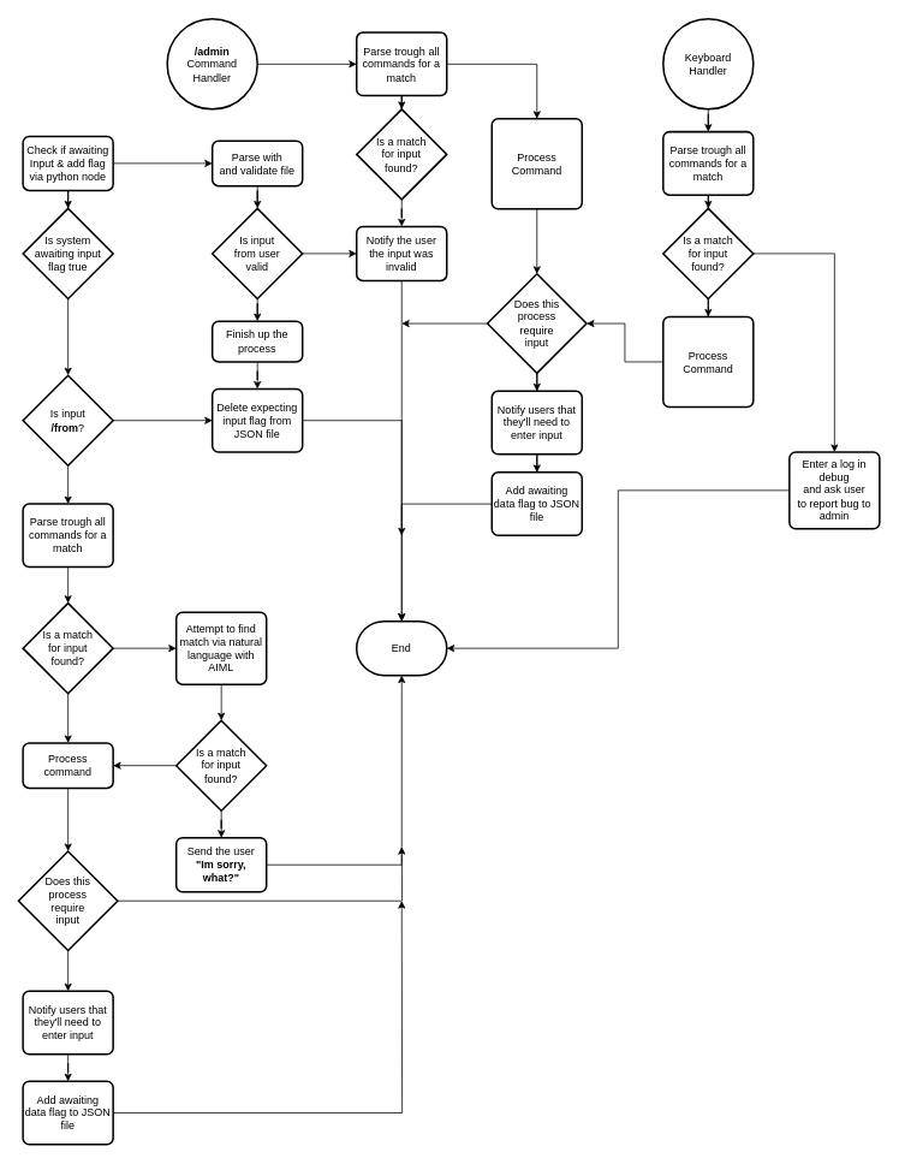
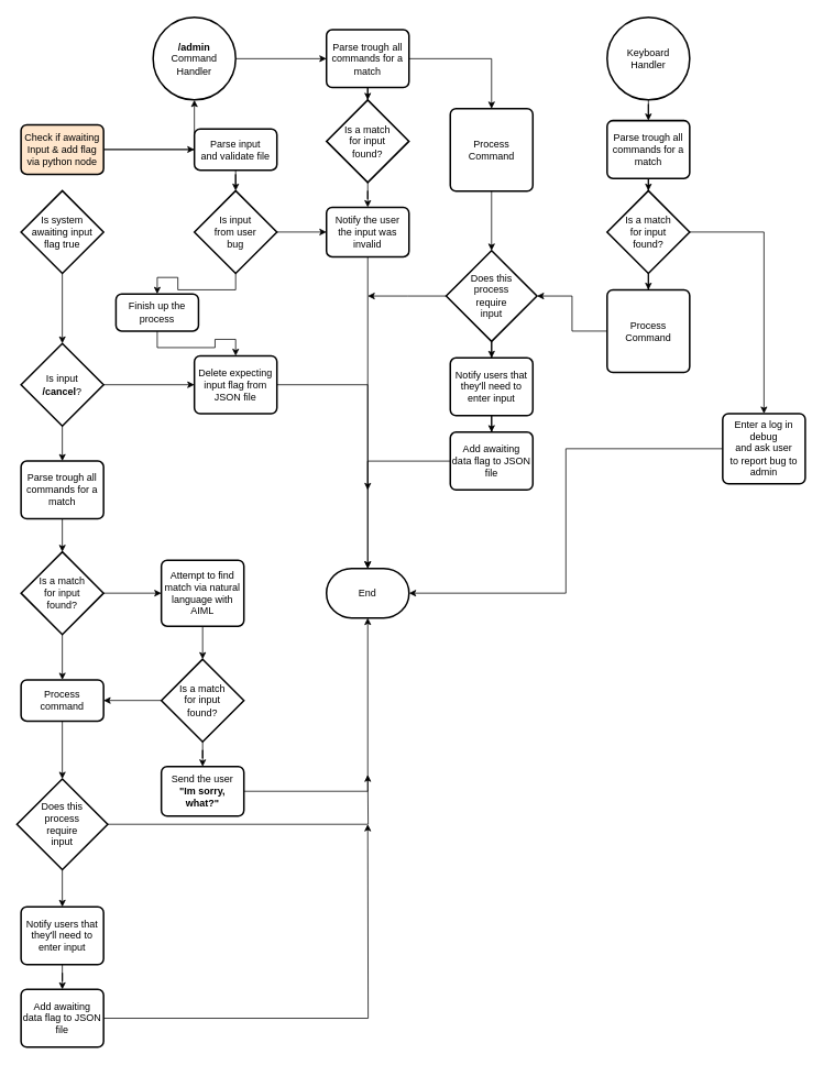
- <mxCell id="4" value="&lt;div&gt;Check if awaiting&lt;/div&gt;&lt;div&gt;Input &amp;amp; add flag&lt;/div&gt;&lt;div&gt;via python node&lt;/div&gt;" style="rounded=1;whiteSpace=wrap;html=1;absoluteArcSize=1;arcSize=14;strokeWidth=2;" vertex="1" parent="1"><mxGeometry x="25" y="150.5" width="100" height="60" as="geometry" /></mxCell>
+ <mxCell id="4" value="&lt;div&gt;Check if awaiting&lt;/div&gt;&lt;div&gt;Input &amp;amp; add flag&lt;/div&gt;&lt;div&gt;via python node&lt;/div&gt;" style="rounded=1;whiteSpace=wrap;html=1;absoluteArcSize=1;arcSize=14;strokeWidth=2;fillColor=#ffe6cc;" vertex="1" parent="1"><mxGeometry x="25" y="150.5" width="100" height="60" as="geometry" /></mxCell>
- <mxCell id="8" value="&lt;div&gt;Parse with&lt;/div&gt;&lt;div&gt;and validate file&lt;br&gt;&lt;/div&gt;" style="rounded=1;whiteSpace=wrap;html=1;absoluteArcSize=1;arcSize=14;strokeWidth=2;" vertex="1" parent="1"><mxGeometry x="235" y="155.5" width="100" height="50" as="geometry" /></mxCell>
+ <mxCell id="8" value="&lt;div&gt;Parse input&lt;/div&gt;&lt;div&gt;and validate file&lt;br&gt;&lt;/div&gt;" style="rounded=1;whiteSpace=wrap;html=1;absoluteArcSize=1;arcSize=14;strokeWidth=2;" vertex="1" parent="1"><mxGeometry x="235" y="155.5" width="100" height="50" as="geometry" /></mxCell>
- <mxCell id="2" style="edgeStyle=orthogonalEdgeStyle;rounded=0;orthogonalLoop=1;jettySize=auto;html=1;entryX=0.5;entryY=0;entryDx=0;entryDy=0;entryPerimeter=0;" edge="1" parent="1" source="4" target="6"><mxGeometry relative="1" as="geometry" /></mxCell>
+ <mxCell id="2" style="edgeStyle=orthogonalEdgeStyle;rounded=0;orthogonalLoop=1;jettySize=auto;html=1;" edge="1" parent="1" source="4" target="44"><mxGeometry relative="1" as="geometry" /></mxCell>
- <mxCell id="11" value="&lt;div&gt;Is input&lt;/div&gt;&lt;div&gt;from user&lt;/div&gt;&lt;div&gt;valid&lt;/div&gt;" style="strokeWidth=2;html=1;shape=mxgraph.flowchart.decision;whiteSpace=wrap;direction=south;" vertex="1" parent="1"><mxGeometry x="235" y="230.5" width="100" height="100" as="geometry" /></mxCell>
+ <mxCell id="11" value="&lt;div&gt;Is input&lt;/div&gt;&lt;div&gt;from user&lt;/div&gt;&lt;div&gt;bug&lt;/div&gt;" style="strokeWidth=2;html=1;shape=mxgraph.flowchart.decision;whiteSpace=wrap;direction=south;" vertex="1" parent="1"><mxGeometry x="235" y="230.5" width="100" height="100" as="geometry" /></mxCell>
- <mxCell id="13" value="&lt;div&gt;Finish up the&lt;/div&gt;&lt;div&gt;process&lt;/div&gt;" style="rounded=1;whiteSpace=wrap;html=1;absoluteArcSize=1;arcSize=14;strokeWidth=2;" vertex="1" parent="1"><mxGeometry x="235" y="355.5" width="100" height="45" as="geometry" /></mxCell>
+ <mxCell id="13" value="&lt;div&gt;Finish up the&lt;/div&gt;&lt;div&gt;process&lt;/div&gt;" style="rounded=1;whiteSpace=wrap;html=1;absoluteArcSize=1;arcSize=14;strokeWidth=2;" vertex="1" parent="1"><mxGeometry x="140" y="355.5" width="100" height="45" as="geometry" /></mxCell>
- <mxCell id="21" value="&lt;div&gt;Is input&lt;/div&gt;&lt;div&gt;&lt;b&gt; /from&lt;/b&gt;?&lt;/div&gt;" style="strokeWidth=2;html=1;shape=mxgraph.flowchart.decision;whiteSpace=wrap;" vertex="1" parent="1"><mxGeometry x="25" y="415.5" width="100" height="100" as="geometry" /></mxCell>
+ <mxCell id="21" value="&lt;div&gt;Is input&lt;/div&gt;&lt;div&gt;&lt;b&gt; /cancel&lt;/b&gt;?&lt;/div&gt;" style="strokeWidth=2;html=1;shape=mxgraph.flowchart.decision;whiteSpace=wrap;" vertex="1" parent="1"><mxGeometry x="25" y="415.5" width="100" height="100" as="geometry" /></mxCell>
